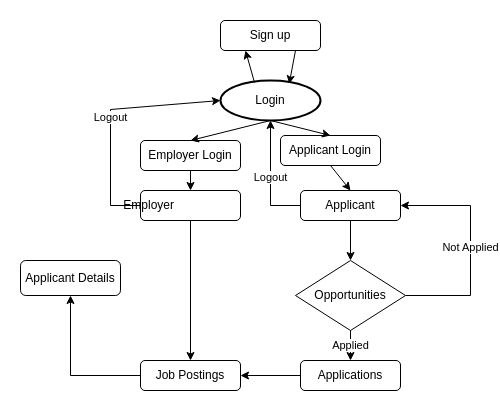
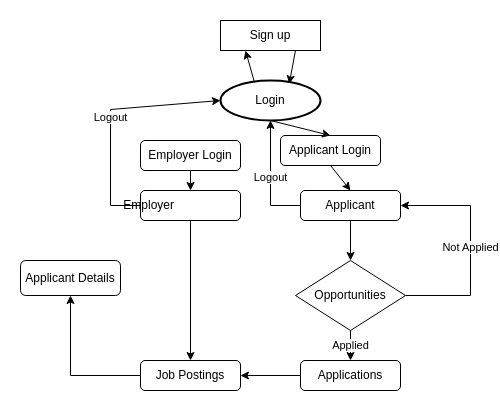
- <mxCell id="3" value="Sign up" style="rounded=1;whiteSpace=wrap;html=1;" vertex="1" parent="1"><mxGeometry x="220" y="20" width="100" height="30" as="geometry" /></mxCell>
+ <mxCell id="3" value="Sign up" style="whiteSpace=wrap;html=1;rounded=0;" vertex="1" parent="1"><mxGeometry x="220" y="20" width="100" height="30" as="geometry" /></mxCell>
- <mxCell id="8" value="" style="endArrow=classic;html=1;rounded=0;exitX=0.5;exitY=1;exitDx=0;exitDy=0;exitPerimeter=0;entryX=0.5;entryY=0;entryDx=0;entryDy=0;" edge="1" parent="1" source="2" target="4"><mxGeometry width="50" height="50" relative="1" as="geometry"><mxPoint x="250" y="240" as="sourcePoint" /><mxPoint x="300" y="190" as="targetPoint" /></mxGeometry></mxCell>
